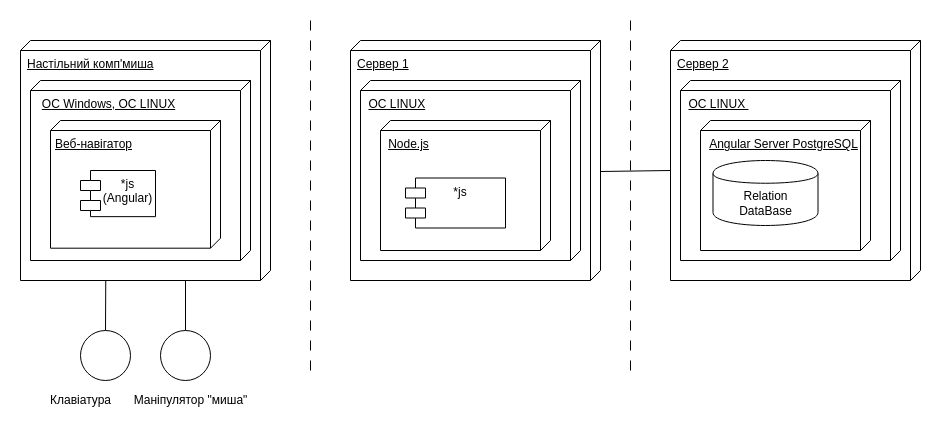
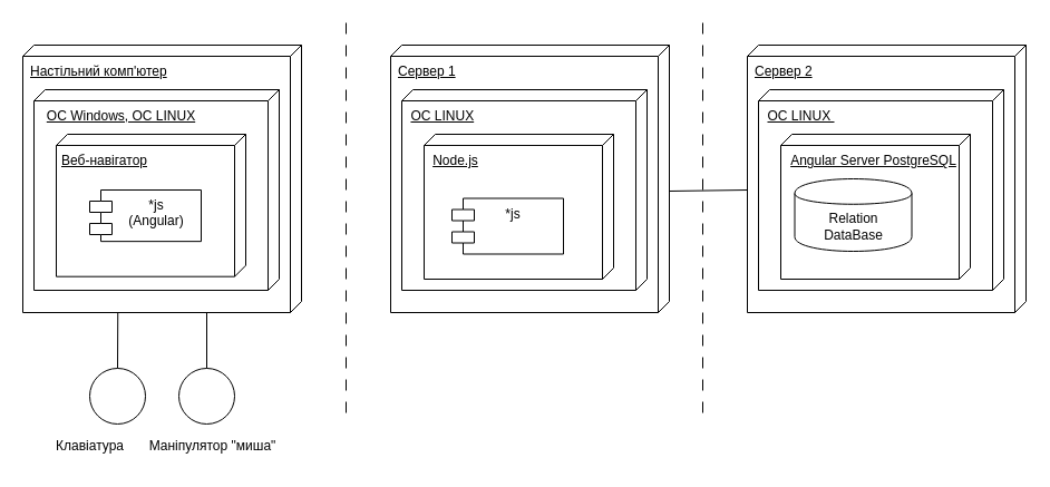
- <mxCell id="2" value="&lt;u&gt;Настільний комп'миша&lt;/u&gt;" style="verticalAlign=top;align=left;shape=cube;size=10;direction=south;fontStyle=0;html=1;boundedLbl=1;spacingLeft=5;" vertex="1" parent="1"><mxGeometry x="20" y="40" width="250" height="240" as="geometry" /></mxCell>
+ <mxCell id="2" value="&lt;u&gt;Настільний комп'ютер&lt;/u&gt;" style="verticalAlign=top;align=left;shape=cube;size=10;direction=south;fontStyle=0;html=1;boundedLbl=1;spacingLeft=5;" vertex="1" parent="1"><mxGeometry x="20" y="40" width="250" height="240" as="geometry" /></mxCell>
- <mxCell id="5" value="*js&#10;(Angular)" style="shape=module;align=left;spacingLeft=20;align=center;verticalAlign=top;" vertex="1" parent="2"><mxGeometry x="60" y="130" width="75" height="46.154" as="geometry" /></mxCell>
+ <mxCell id="5" value="*js&#10;(Angular)" style="shape=module;align=left;spacingLeft=20;align=center;verticalAlign=top;" vertex="1" parent="2"><mxGeometry x="60" y="130" width="100" height="46.154" as="geometry" /></mxCell>
